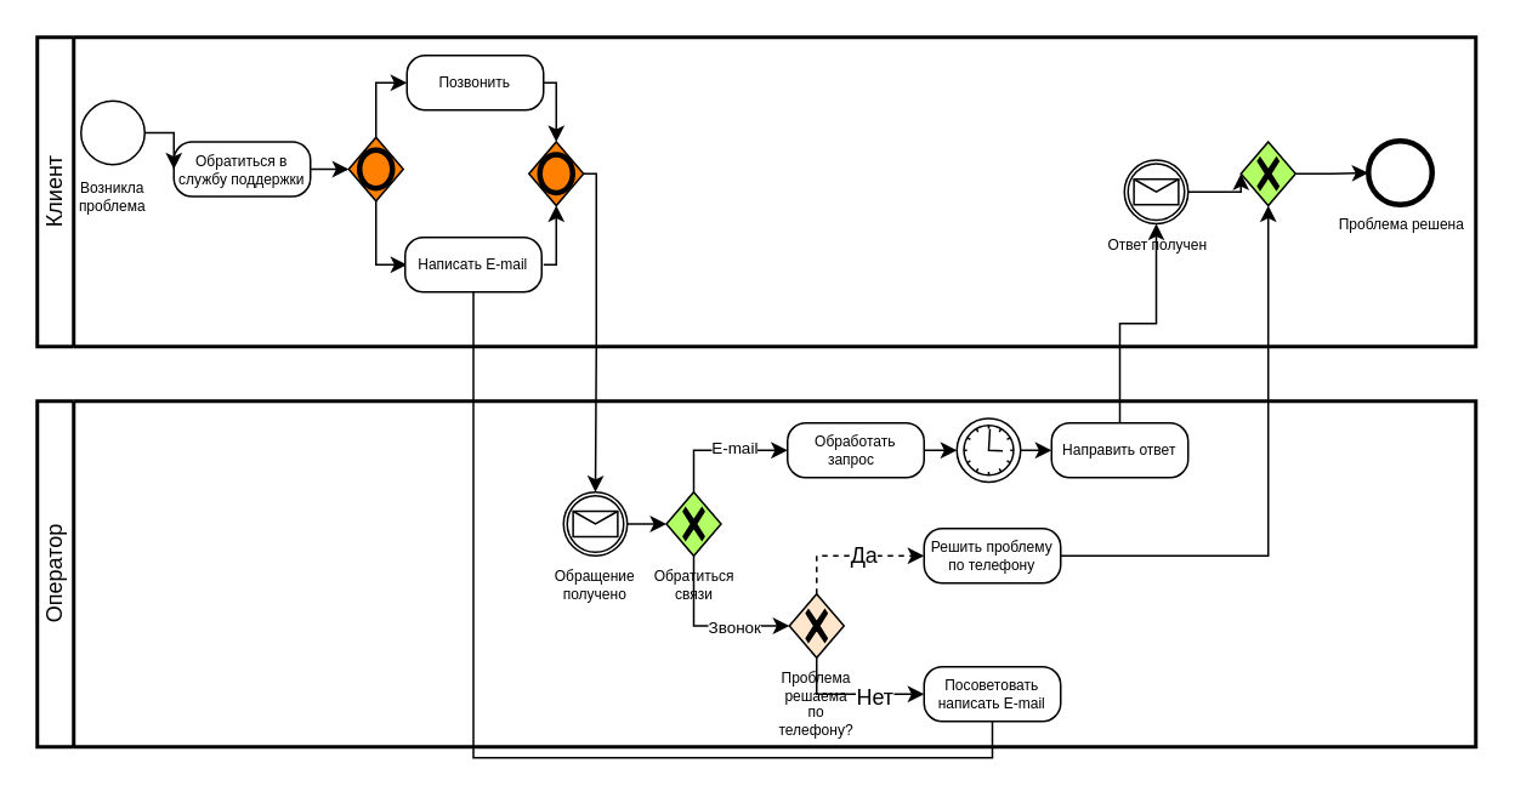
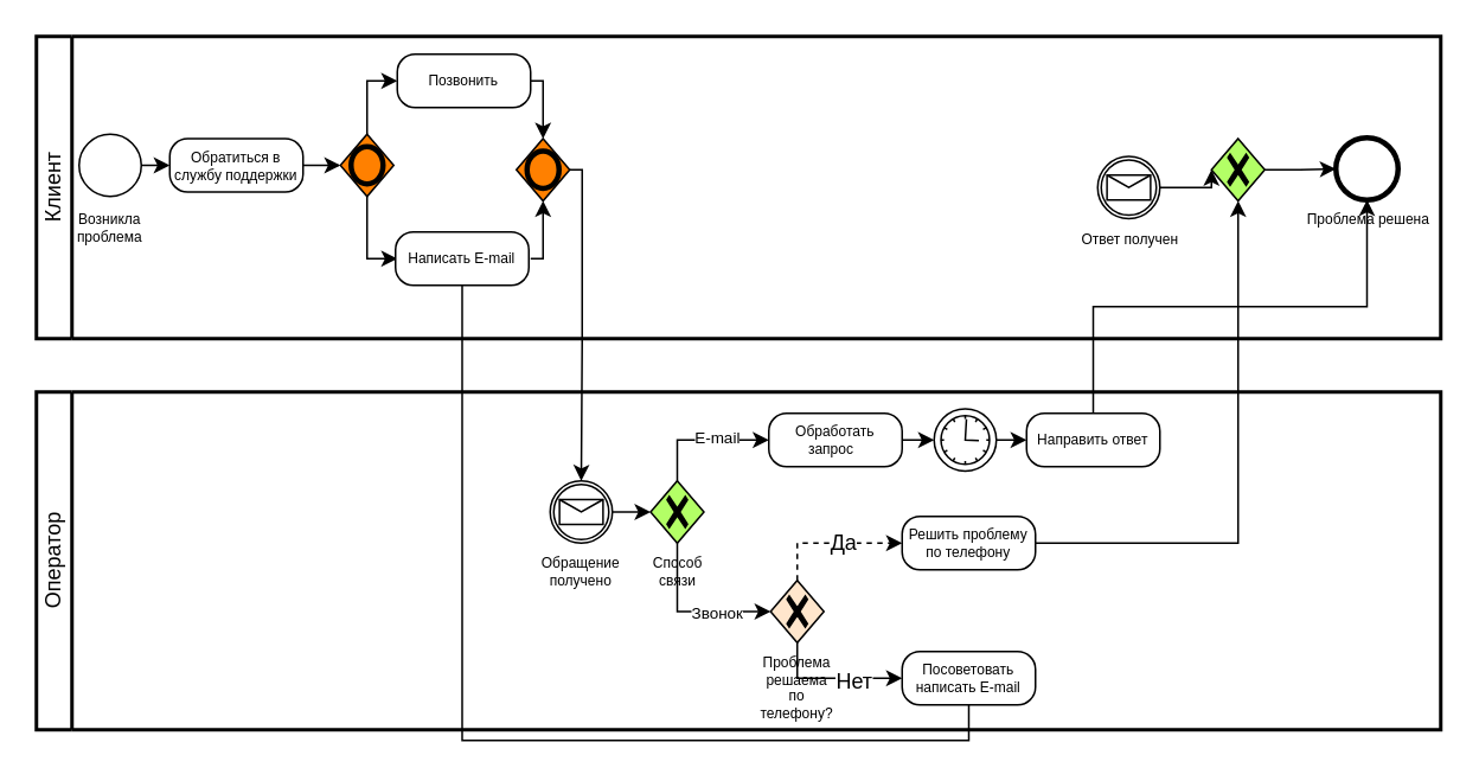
- <mxCell id="5" value="&lt;font style=&quot;font-size: 8px;&quot;&gt;Возникла проблема&lt;/font&gt;" style="points=[[0.145,0.145,0],[0.5,0,0],[0.855,0.145,0],[1,0.5,0],[0.855,0.855,0],[0.5,1,0],[0.145,0.855,0],[0,0.5,0]];shape=mxgraph.bpmn.event;html=1;verticalLabelPosition=bottom;labelBackgroundColor=#ffffff;verticalAlign=middle;align=center;perimeter=ellipsePerimeter;outlineConnect=0;aspect=fixed;outline=standard;symbol=general;whiteSpace=wrap;horizontal=1;fontSize=8;" parent="2" vertex="1"><mxGeometry x="24" y="35" width="35" height="35" as="geometry" /></mxCell>
+ <mxCell id="5" value="&lt;font style=&quot;font-size: 8px;&quot;&gt;Возникла проблема&lt;/font&gt;" style="points=[[0.145,0.145,0],[0.5,0,0],[0.855,0.145,0],[1,0.5,0],[0.855,0.855,0],[0.5,1,0],[0.145,0.855,0],[0,0.5,0]];shape=mxgraph.bpmn.event;html=1;verticalLabelPosition=bottom;labelBackgroundColor=#ffffff;verticalAlign=middle;align=center;perimeter=ellipsePerimeter;outlineConnect=0;aspect=fixed;outline=standard;symbol=general;whiteSpace=wrap;horizontal=1;fontSize=8;" parent="2" vertex="1"><mxGeometry x="24" y="55" width="35" height="35" as="geometry" /></mxCell>
- <mxCell id="42" style="edgeStyle=orthogonalEdgeStyle;rounded=0;orthogonalLoop=1;jettySize=auto;html=1;exitX=0.5;exitY=0;exitDx=0;exitDy=0;exitPerimeter=0;entryX=0.5;entryY=1;entryDx=0;entryDy=0;entryPerimeter=0;fontFamily=Helvetica;fontSize=12;fontColor=default;labelBackgroundColor=#ffffff;" parent="1" source="24" target="6" edge="1"><mxGeometry relative="1" as="geometry" /></mxCell>
+ <mxCell id="42" style="edgeStyle=orthogonalEdgeStyle;rounded=0;orthogonalLoop=1;jettySize=auto;html=1;exitX=0.5;exitY=0;exitDx=0;exitDy=0;exitPerimeter=0;fontFamily=Helvetica;fontSize=12;fontColor=default;labelBackgroundColor=#ffffff;" parent="1" source="24" target="11" edge="1"><mxGeometry relative="1" as="geometry" /></mxCell>
- <mxCell id="27" value="Обратиться связи" style="points=[[0.25,0.25,0],[0.5,0,0],[0.75,0.25,0],[1,0.5,0],[0.75,0.75,0],[0.5,1,0],[0.25,0.75,0],[0,0.5,0]];shape=mxgraph.bpmn.gateway2;html=1;verticalLabelPosition=bottom;labelBackgroundColor=#ffffff;verticalAlign=top;align=center;perimeter=rhombusPerimeter;outlineConnect=0;outline=none;symbol=none;gwType=exclusive;strokeColor=default;fontFamily=Helvetica;fontSize=8;fontColor=default;fillColor=#B3FF66;whiteSpace=wrap;" parent="20" vertex="1"><mxGeometry x="345.5" y="50" width="30" height="35" as="geometry" /></mxCell>
+ <mxCell id="27" value="Способ связи" style="points=[[0.25,0.25,0],[0.5,0,0],[0.75,0.25,0],[1,0.5,0],[0.75,0.75,0],[0.5,1,0],[0.25,0.75,0],[0,0.5,0]];shape=mxgraph.bpmn.gateway2;html=1;verticalLabelPosition=bottom;labelBackgroundColor=#ffffff;verticalAlign=top;align=center;perimeter=rhombusPerimeter;outlineConnect=0;outline=none;symbol=none;gwType=exclusive;strokeColor=default;fontFamily=Helvetica;fontSize=8;fontColor=default;fillColor=#B3FF66;whiteSpace=wrap;" parent="20" vertex="1"><mxGeometry x="345.5" y="50" width="30" height="35" as="geometry" /></mxCell>
